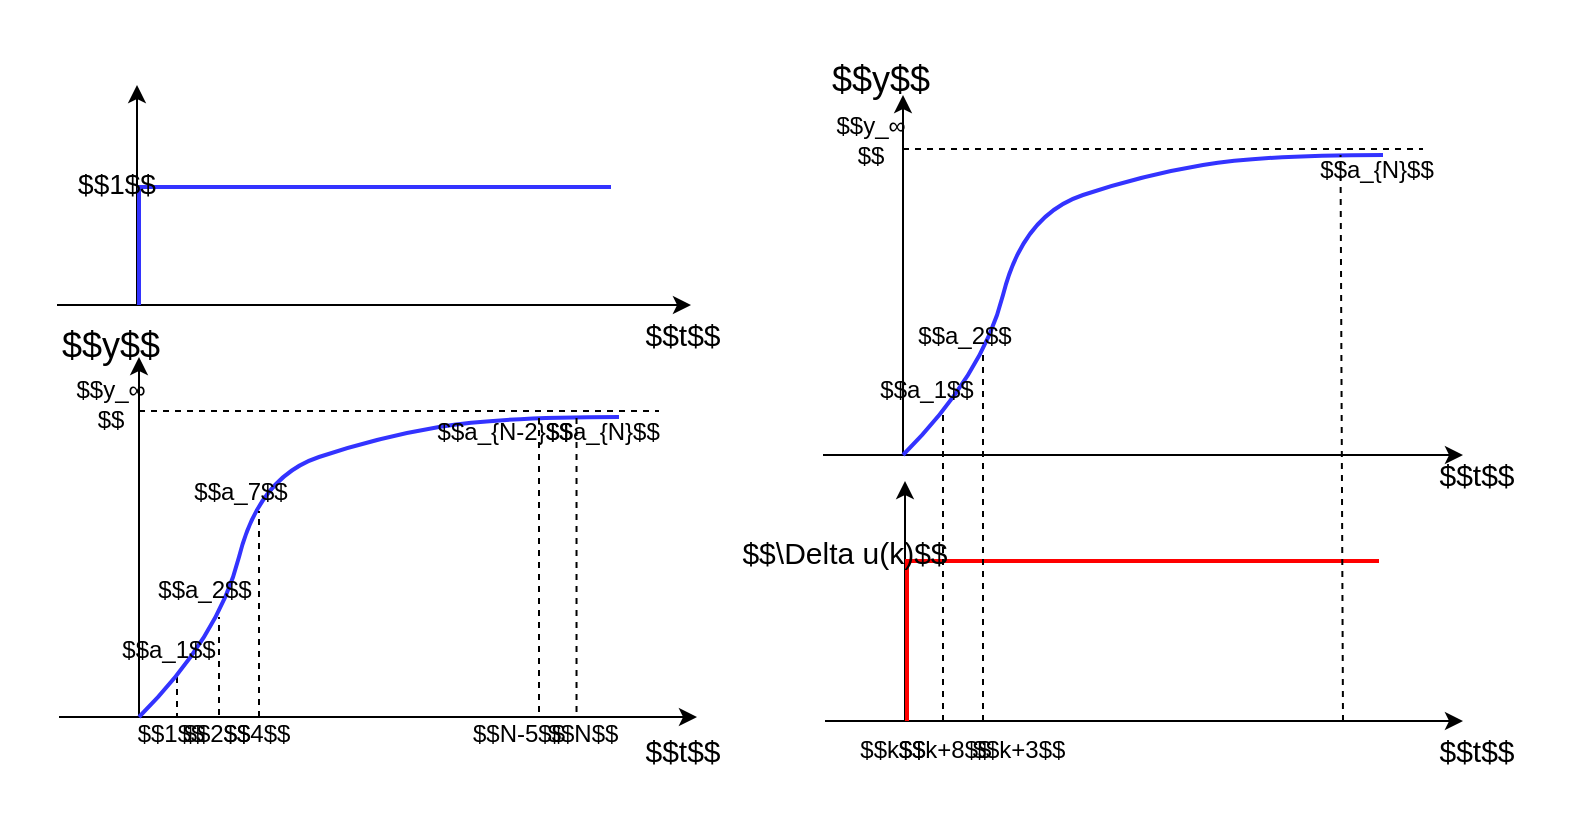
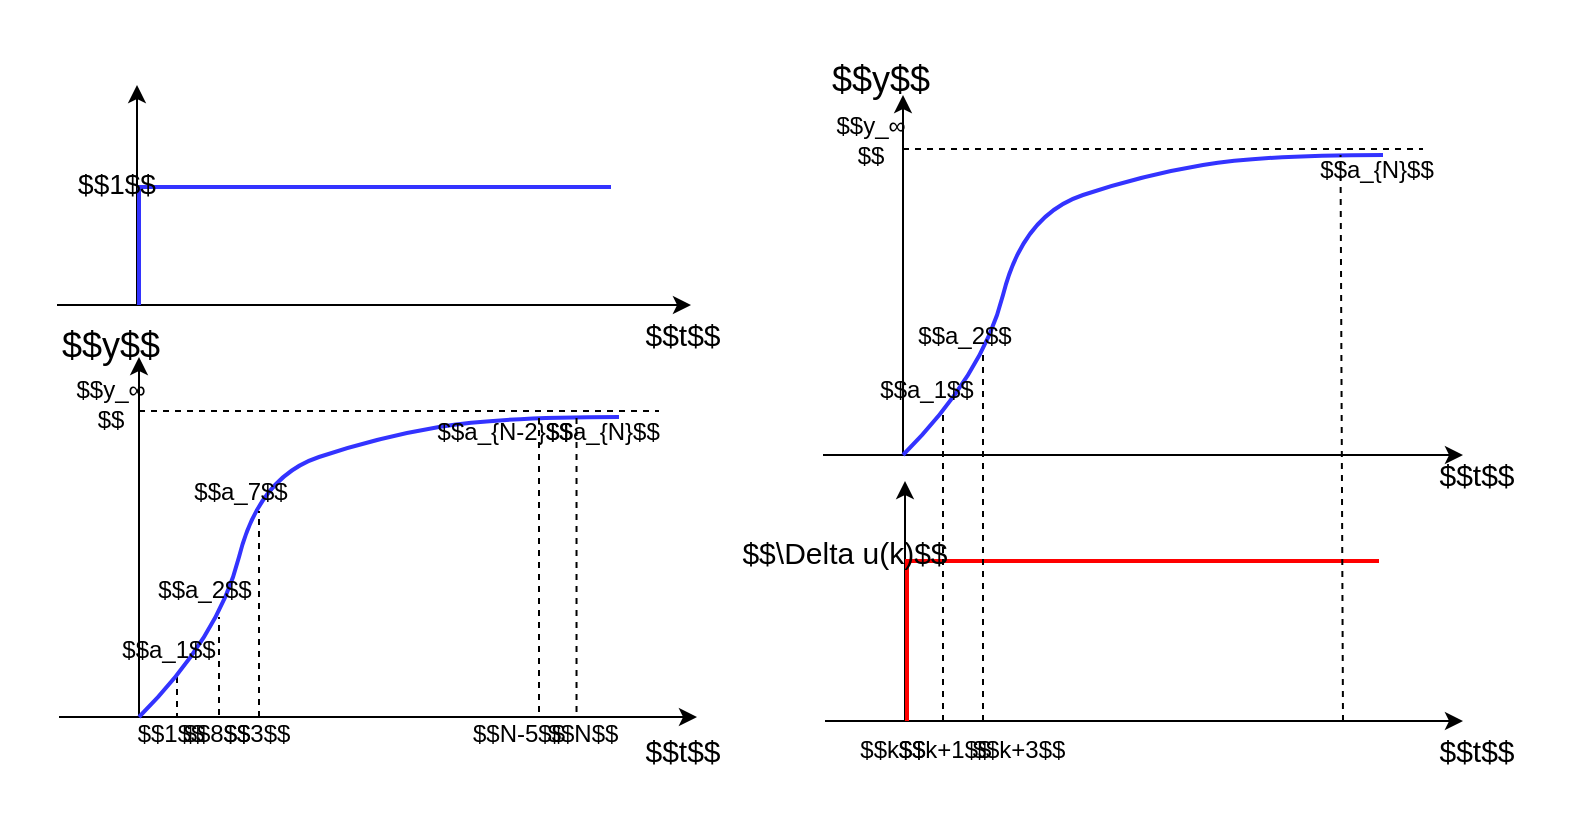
- <mxCell id="14" value="$$2$$" style="text;html=1;align=center;verticalAlign=middle;resizable=0;points=[];autosize=1;strokeColor=none;fillColor=none;" parent="1" vertex="1"><mxGeometry x="78" y="352" width="60" height="30" as="geometry" /></mxCell>
+ <mxCell id="14" value="$$8$$" style="text;html=1;align=center;verticalAlign=middle;resizable=0;points=[];autosize=1;strokeColor=none;fillColor=none;" parent="1" vertex="1"><mxGeometry x="78" y="352" width="60" height="30" as="geometry" /></mxCell>
- <mxCell id="15" value="$$4$$" style="text;html=1;align=center;verticalAlign=middle;resizable=0;points=[];autosize=1;strokeColor=none;fillColor=none;" parent="1" vertex="1"><mxGeometry x="98" y="352" width="60" height="30" as="geometry" /></mxCell>
+ <mxCell id="15" value="$$3$$" style="text;html=1;align=center;verticalAlign=middle;resizable=0;points=[];autosize=1;strokeColor=none;fillColor=none;" parent="1" vertex="1"><mxGeometry x="98" y="352" width="60" height="30" as="geometry" /></mxCell>
- <mxCell id="50" value="$$k+8$$" style="text;html=1;align=center;verticalAlign=middle;resizable=0;points=[];autosize=1;strokeColor=none;fillColor=none;" vertex="1" parent="1"><mxGeometry x="437" y="360" width="70" height="30" as="geometry" /></mxCell>
+ <mxCell id="50" value="$$k+1$$" style="text;html=1;align=center;verticalAlign=middle;resizable=0;points=[];autosize=1;strokeColor=none;fillColor=none;" vertex="1" parent="1"><mxGeometry x="437" y="360" width="70" height="30" as="geometry" /></mxCell>
